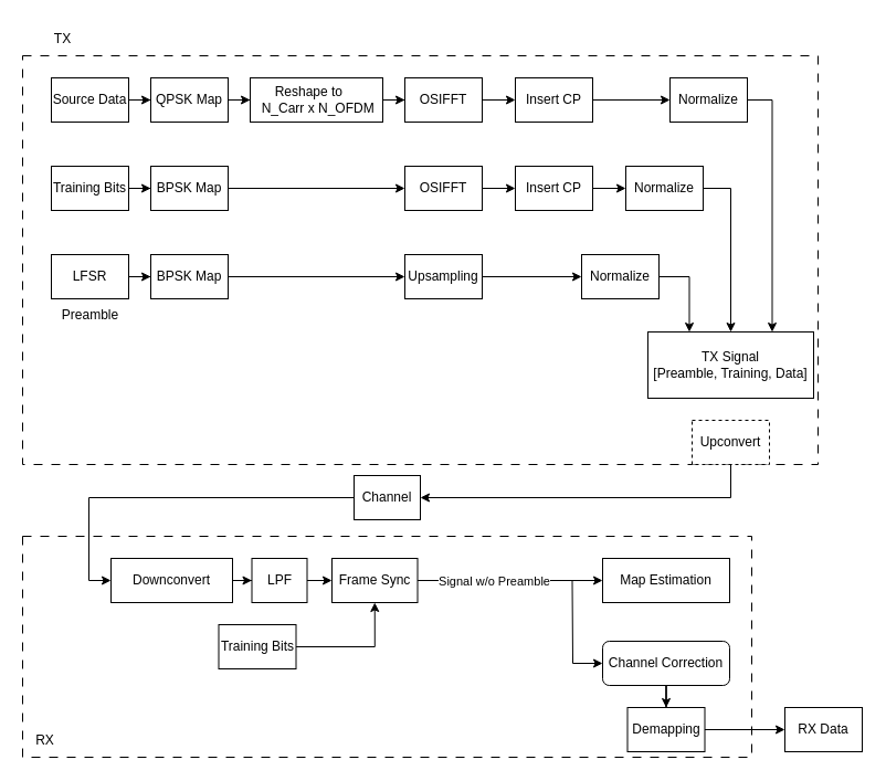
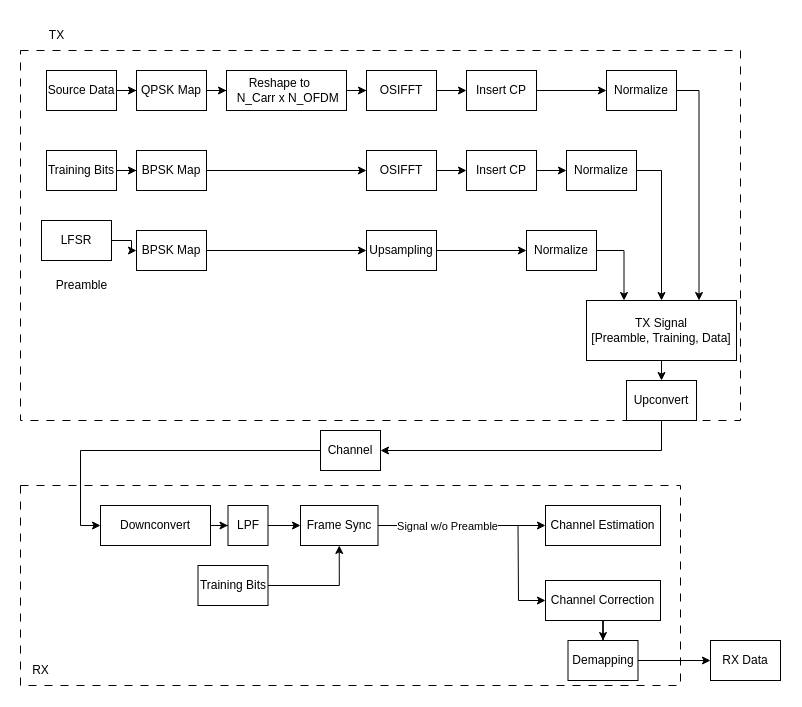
- <mxCell id="24" value="LFSR" style="rounded=0;whiteSpace=wrap;html=1;" vertex="1" parent="1"><mxGeometry x="46" y="230" width="70" height="40" as="geometry" /></mxCell>
+ <mxCell id="24" value="LFSR" style="rounded=0;whiteSpace=wrap;html=1;" vertex="1" parent="1"><mxGeometry x="41" y="220" width="70" height="40" as="geometry" /></mxCell>
+ <mxCell id="54" style="edgeStyle=orthogonalEdgeStyle;rounded=0;orthogonalLoop=1;jettySize=auto;html=1;exitX=0.5;exitY=1;exitDx=0;exitDy=0;entryX=0.5;entryY=0;entryDx=0;entryDy=0;" edge="1" parent="1" source="55" target="58"><mxGeometry relative="1" as="geometry" /></mxCell>
- <mxCell id="58" value="Upconvert" style="rounded=0;whiteSpace=wrap;html=1;dashed=1;" vertex="1" parent="1"><mxGeometry x="626" y="380" width="70" height="40" as="geometry" /></mxCell>
+ <mxCell id="58" value="Upconvert" style="rounded=0;whiteSpace=wrap;html=1;" vertex="1" parent="1"><mxGeometry x="626" y="380" width="70" height="40" as="geometry" /></mxCell>
- <mxCell id="8" value="LPF" style="whiteSpace=wrap;html=1;" parent="1" vertex="1"><mxGeometry x="227.5" y="505" width="50" height="40" as="geometry" /></mxCell>
+ <mxCell id="8" value="LPF" style="whiteSpace=wrap;html=1;" parent="1" vertex="1"><mxGeometry x="227.5" y="505" width="40" height="40" as="geometry" /></mxCell>
- <mxCell id="14" value="Map Estimation" style="whiteSpace=wrap;html=1;" parent="1" vertex="1"><mxGeometry x="545" y="505" width="115" height="40" as="geometry" /></mxCell>
+ <mxCell id="14" value="Channel Estimation" style="whiteSpace=wrap;html=1;" parent="1" vertex="1"><mxGeometry x="545" y="505" width="115" height="40" as="geometry" /></mxCell>
- <mxCell id="17" value="Channel Correction" style="whiteSpace=wrap;html=1;rounded=1;" parent="1" vertex="1"><mxGeometry x="545" y="580" width="115" height="40" as="geometry" /></mxCell>
+ <mxCell id="17" value="Channel Correction" style="whiteSpace=wrap;html=1;" parent="1" vertex="1"><mxGeometry x="545" y="580" width="115" height="40" as="geometry" /></mxCell>
